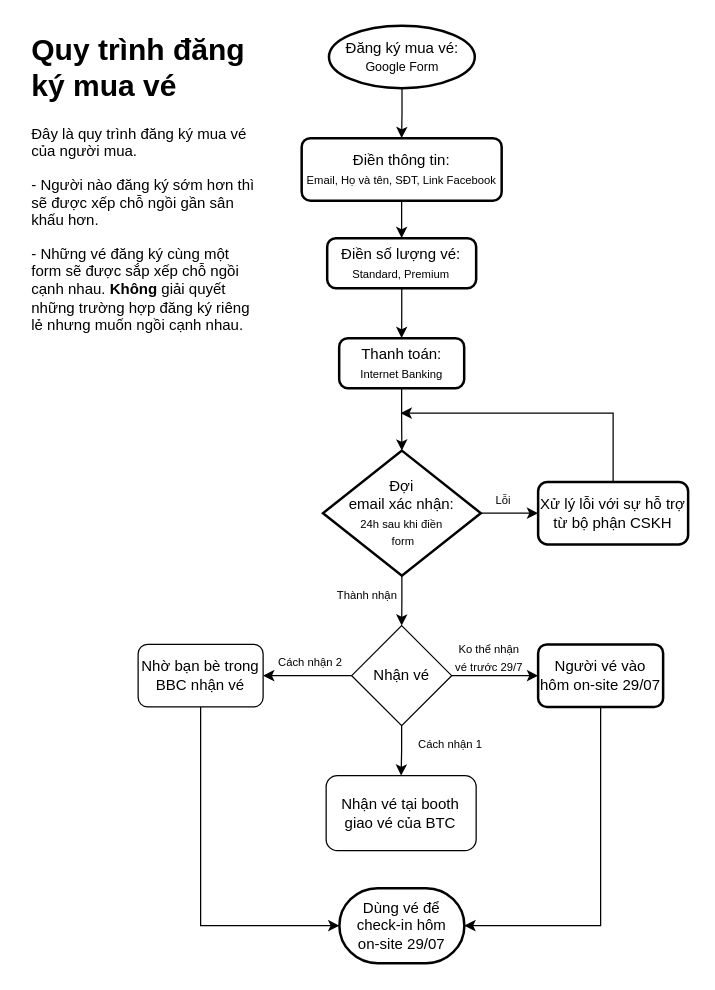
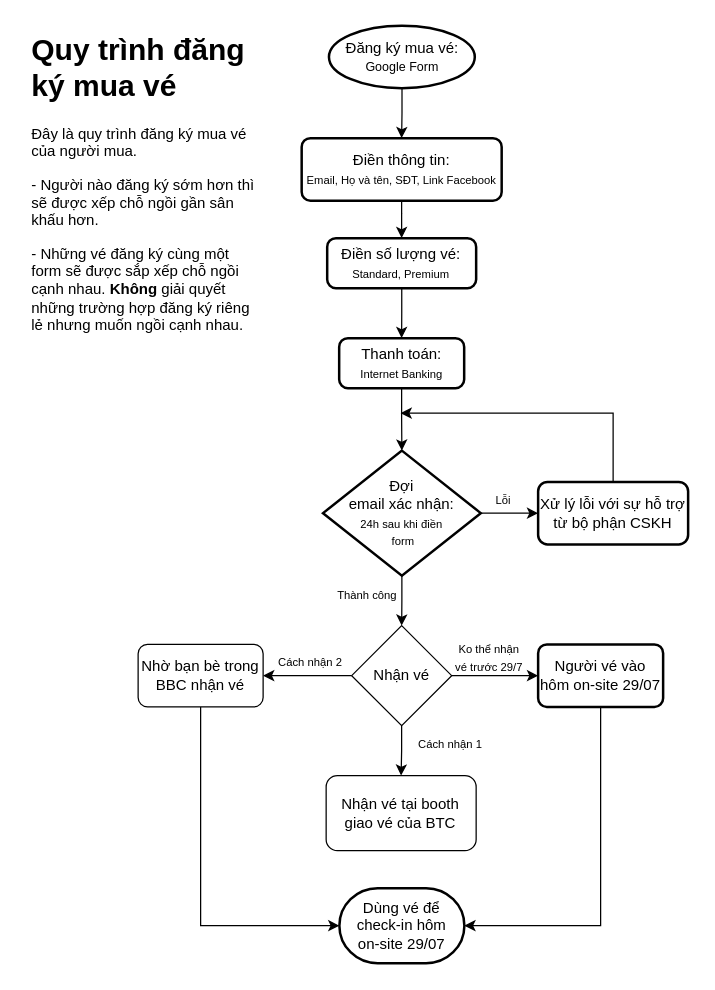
- <mxCell id="25" value="&lt;font style=&quot;font-size: 9px;&quot;&gt;Thành nhận&lt;/font&gt;" style="text;html=1;strokeColor=none;fillColor=none;align=center;verticalAlign=middle;whiteSpace=wrap;rounded=0;" vertex="1" parent="1"><mxGeometry x="257.93" y="460" width="70.83" height="30" as="geometry" /></mxCell>
+ <mxCell id="25" value="&lt;font style=&quot;font-size: 9px;&quot;&gt;Thành công&lt;/font&gt;" style="text;html=1;strokeColor=none;fillColor=none;align=center;verticalAlign=middle;whiteSpace=wrap;rounded=0;" vertex="1" parent="1"><mxGeometry x="257.93" y="460" width="70.83" height="30" as="geometry" /></mxCell>
